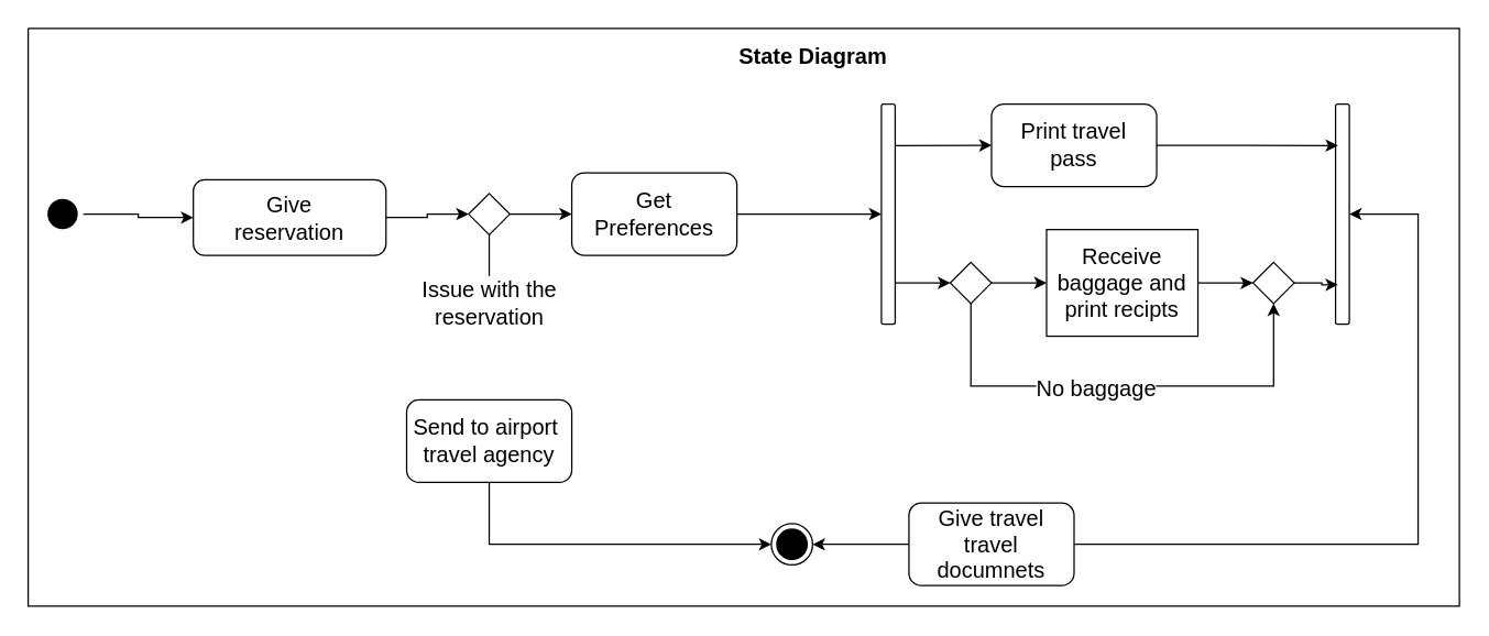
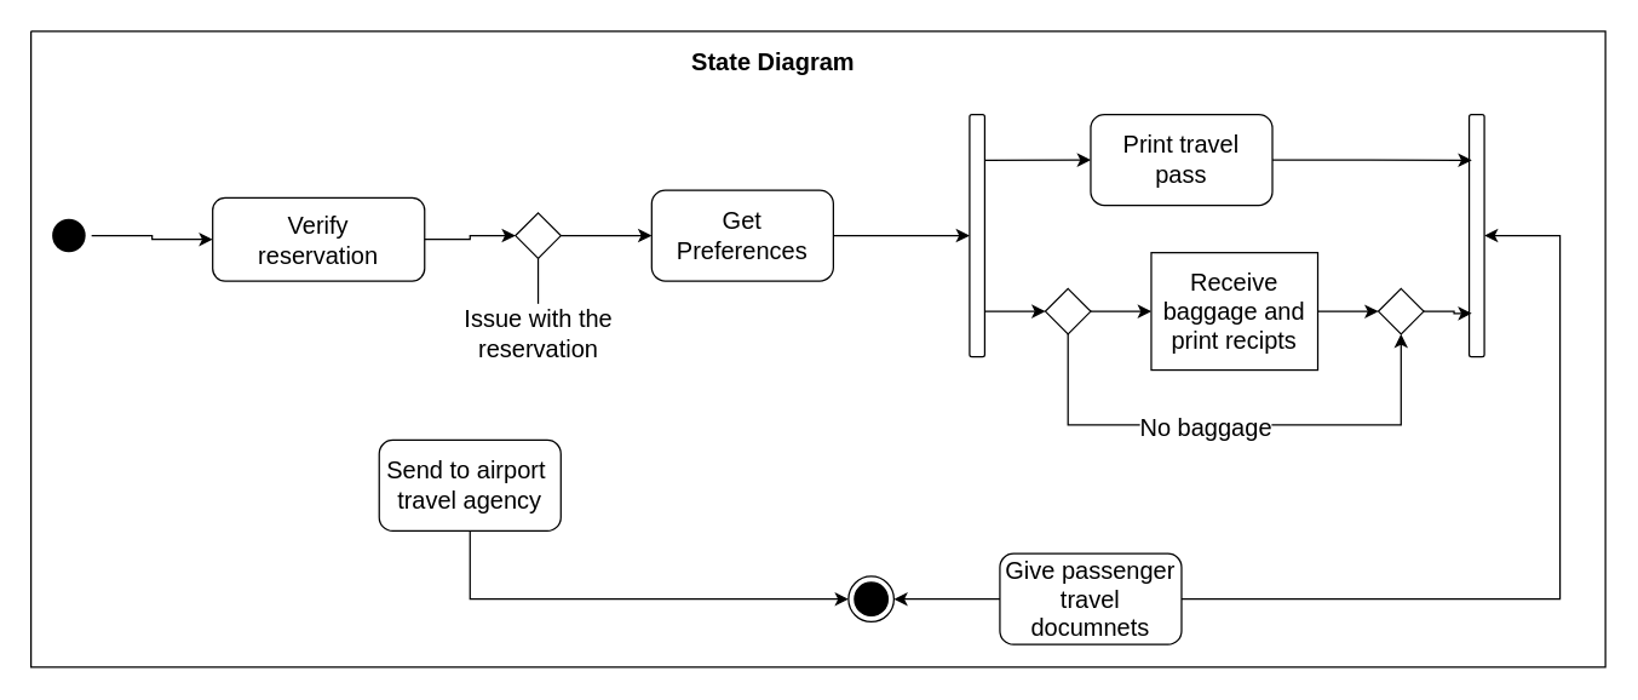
- <mxCell id="4" value="State Diagram" style="text;strokeColor=none;fillColor=none;html=1;fontSize=16;fontStyle=1;verticalAlign=middle;align=center;" vertex="1" parent="1"><mxGeometry x="500" y="20" width="180" height="40" as="geometry" /></mxCell>
+ <mxCell id="4" value="State Diagram" style="text;strokeColor=none;fillColor=none;html=1;fontSize=16;fontStyle=1;verticalAlign=middle;align=center;" vertex="1" parent="1"><mxGeometry x="420" y="20" width="180" height="40" as="geometry" /></mxCell>
- <mxCell id="11" value="Get&lt;br style=&quot;font-size: 16px;&quot;&gt;Preferences" style="rounded=1;whiteSpace=wrap;html=1;fillColor=none;fontSize=16;" vertex="1" parent="1"><mxGeometry x="415" y="125" width="120" height="60" as="geometry" /></mxCell>
+ <mxCell id="11" value="Get&lt;br style=&quot;font-size: 16px;&quot;&gt;Preferences" style="rounded=1;whiteSpace=wrap;html=1;fillColor=none;fontSize=16;" vertex="1" parent="1"><mxGeometry x="430" y="125" width="120" height="60" as="geometry" /></mxCell>
- <mxCell id="6" value="Give&lt;br style=&quot;font-size: 16px;&quot;&gt;reservation" style="rounded=1;whiteSpace=wrap;html=1;fillColor=none;fontSize=16;" vertex="1" parent="1"><mxGeometry x="140" y="130" width="140" height="55" as="geometry" /></mxCell>
+ <mxCell id="6" value="Verify&lt;br style=&quot;font-size: 16px;&quot;&gt;reservation" style="rounded=1;whiteSpace=wrap;html=1;fillColor=none;fontSize=16;" vertex="1" parent="1"><mxGeometry x="140" y="130" width="140" height="55" as="geometry" /></mxCell>
- <mxCell id="14" value="Send to airport&amp;nbsp;&lt;br style=&quot;font-size: 16px;&quot;&gt;travel agency" style="rounded=1;whiteSpace=wrap;html=1;fillColor=none;fontSize=16;" vertex="1" parent="1"><mxGeometry x="295" y="290" width="120" height="60" as="geometry" /></mxCell>
+ <mxCell id="14" value="Send to airport&amp;nbsp;&lt;br style=&quot;font-size: 16px;&quot;&gt;travel agency" style="rounded=1;whiteSpace=wrap;html=1;fillColor=none;fontSize=16;" vertex="1" parent="1"><mxGeometry x="250" y="290" width="120" height="60" as="geometry" /></mxCell>
- <mxCell id="32" value="Give travel&lt;br style=&quot;font-size: 16px;&quot;&gt;travel documnets" style="rounded=1;whiteSpace=wrap;html=1;fillColor=none;fontSize=16;" vertex="1" parent="1"><mxGeometry x="660" y="365" width="120" height="60" as="geometry" /></mxCell>
+ <mxCell id="32" value="Give passenger&lt;br style=&quot;font-size: 16px;&quot;&gt;travel documnets" style="rounded=1;whiteSpace=wrap;html=1;fillColor=none;fontSize=16;" vertex="1" parent="1"><mxGeometry x="660" y="365" width="120" height="60" as="geometry" /></mxCell>
